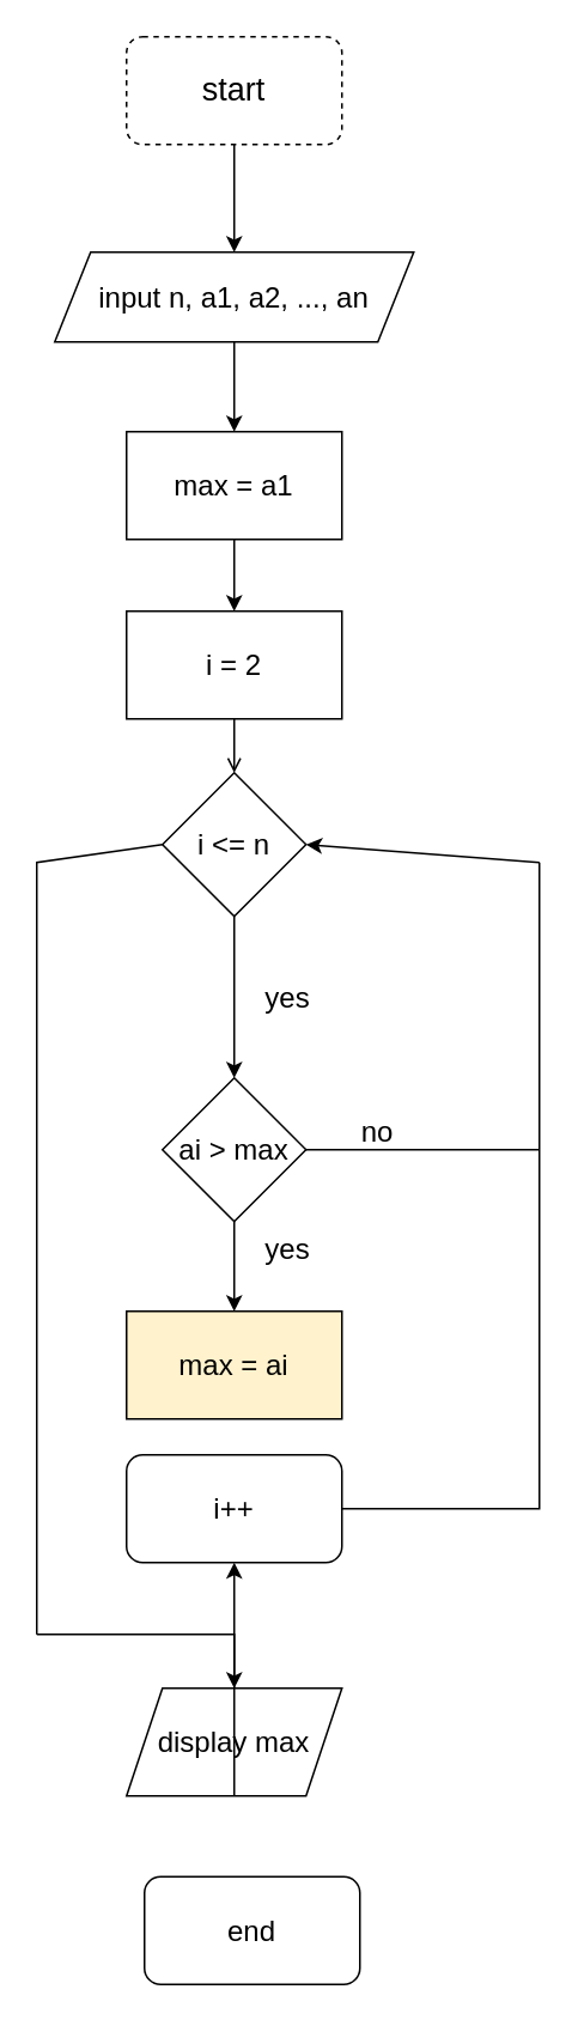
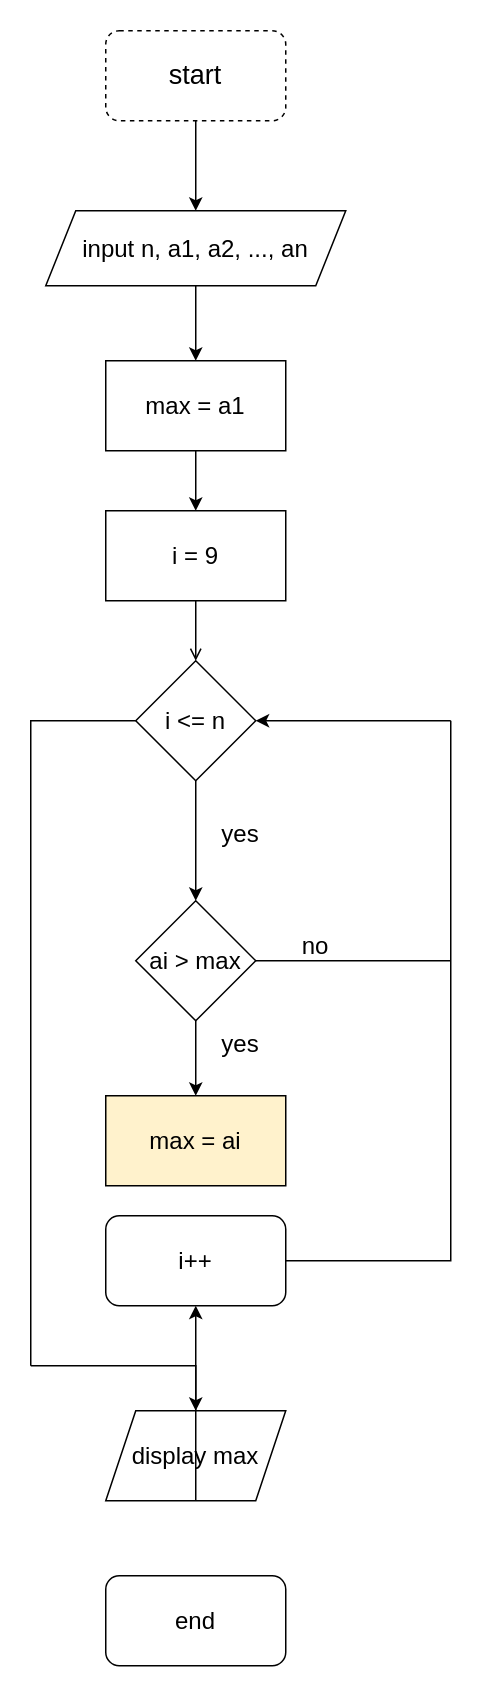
- <mxCell id="7" value="i = 2" style="rounded=0;whiteSpace=wrap;html=1;fontSize=16;" vertex="1" parent="1"><mxGeometry x="70" y="340" width="120" height="60" as="geometry" /></mxCell>
+ <mxCell id="7" value="i = 9" style="rounded=0;whiteSpace=wrap;html=1;fontSize=16;" vertex="1" parent="1"><mxGeometry x="70" y="340" width="120" height="60" as="geometry" /></mxCell>
- <mxCell id="9" value="i &amp;lt;= n" style="rhombus;whiteSpace=wrap;html=1;fontSize=16;" vertex="1" parent="1"><mxGeometry x="90" y="430" width="80" height="80" as="geometry" /></mxCell>
+ <mxCell id="9" value="i &amp;lt;= n" style="rhombus;whiteSpace=wrap;html=1;fontSize=16;" vertex="1" parent="1"><mxGeometry x="90" y="440" width="80" height="80" as="geometry" /></mxCell>
- <mxCell id="24" value="end" style="rounded=1;whiteSpace=wrap;html=1;fontSize=16;" vertex="1" parent="1"><mxGeometry x="80" y="1045" width="120" height="60" as="geometry" /></mxCell>
+ <mxCell id="24" value="end" style="rounded=1;whiteSpace=wrap;html=1;fontSize=16;" vertex="1" parent="1"><mxGeometry x="70" y="1050" width="120" height="60" as="geometry" /></mxCell>
